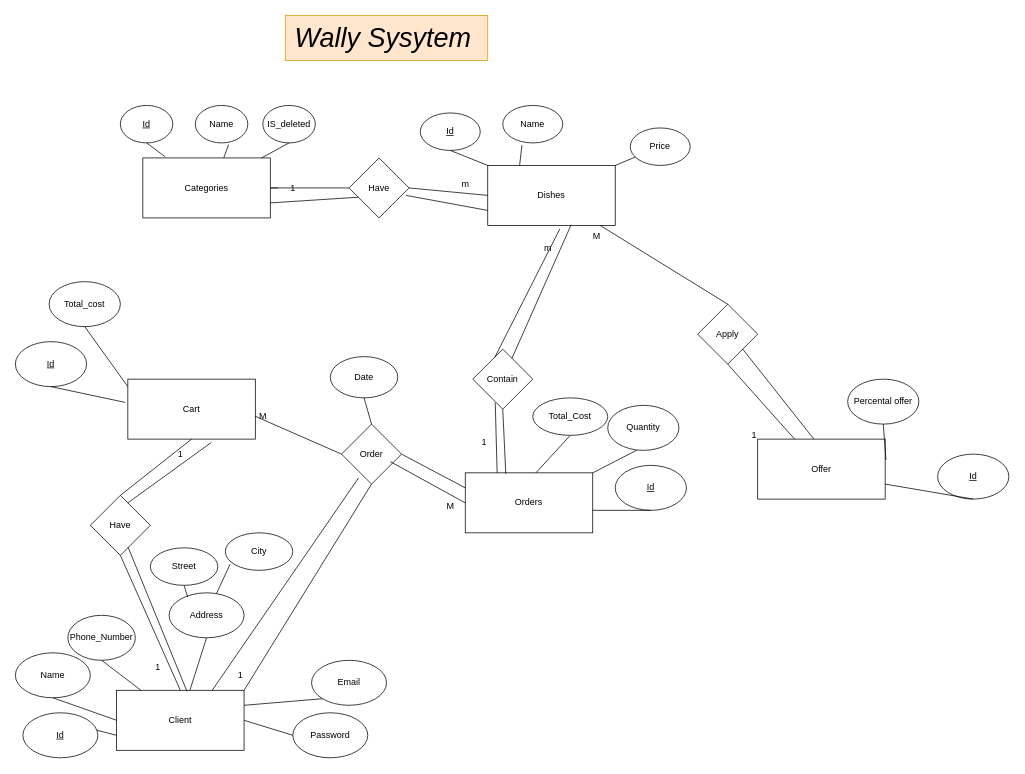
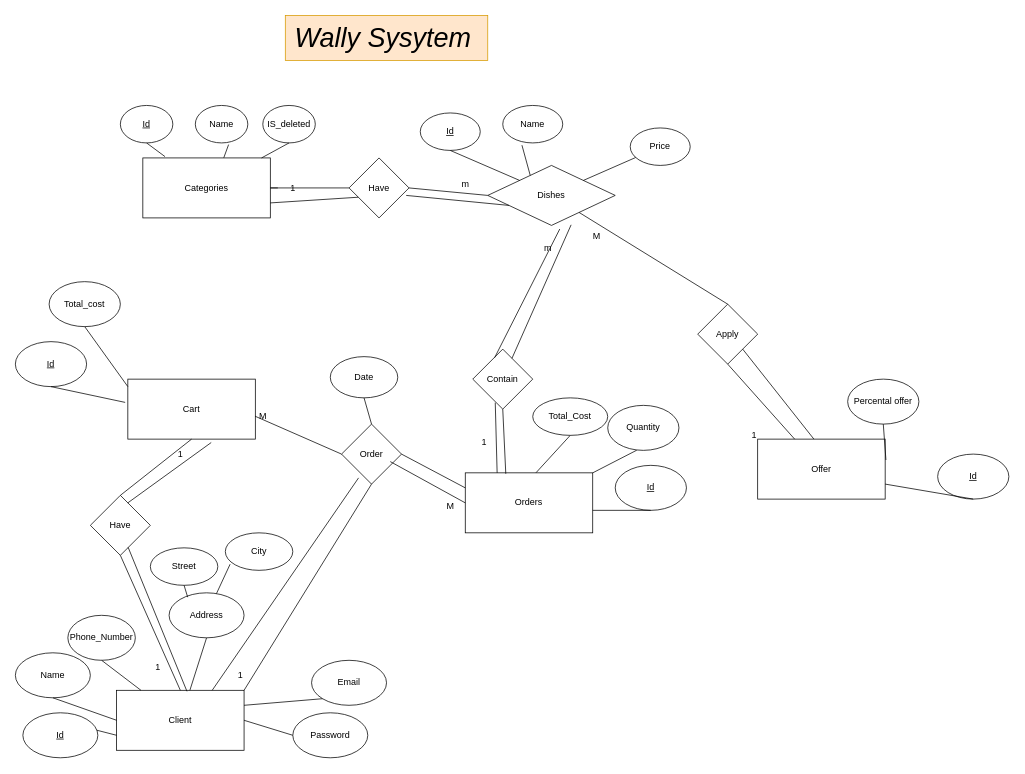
- <mxCell id="7" value="Dishes" style="rounded=0;whiteSpace=wrap;html=1;" parent="1" vertex="1"><mxGeometry x="650" y="220" width="170" height="80" as="geometry" /></mxCell>
+ <mxCell id="7" value="Dishes" style="rhombus;whiteSpace=wrap;html=1;" parent="1" vertex="1"><mxGeometry x="650" y="220" width="170" height="80" as="geometry" /></mxCell>
